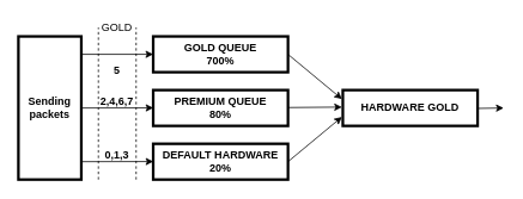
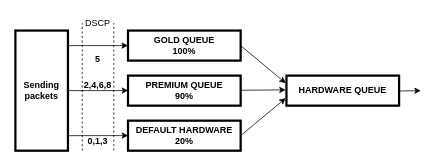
- <mxCell id="17" value="GOLD" style="text;html=1;strokeColor=none;fillColor=none;align=center;verticalAlign=middle;whiteSpace=wrap;rounded=0;fontSize=12;" parent="1" vertex="1"><mxGeometry x="110" y="20" width="40" height="20" as="geometry" /></mxCell>
+ <mxCell id="17" value="DSCP" style="text;html=1;strokeColor=none;fillColor=none;align=center;verticalAlign=middle;whiteSpace=wrap;rounded=0;fontSize=12;" parent="1" vertex="1"><mxGeometry x="110" y="20" width="40" height="20" as="geometry" /></mxCell>
- <mxCell id="2" value="&lt;div style=&quot;font-size: 12px;&quot;&gt;GOLD QUEUE&lt;/div&gt;&lt;div style=&quot;font-size: 12px;&quot;&gt;700%&lt;/div&gt;" style="text;html=1;strokeColor=#000000;fillColor=none;align=center;verticalAlign=middle;whiteSpace=wrap;rounded=0;fontSize=12;fontStyle=1;strokeWidth=3;" parent="1" vertex="1"><mxGeometry x="170" y="40" width="150" height="40" as="geometry" /></mxCell>
+ <mxCell id="2" value="&lt;div style=&quot;font-size: 12px;&quot;&gt;GOLD QUEUE&lt;/div&gt;&lt;div style=&quot;font-size: 12px;&quot;&gt;100%&lt;/div&gt;" style="text;html=1;strokeColor=#000000;fillColor=none;align=center;verticalAlign=middle;whiteSpace=wrap;rounded=0;fontSize=12;fontStyle=1;strokeWidth=3;" parent="1" vertex="1"><mxGeometry x="170" y="40" width="150" height="40" as="geometry" /></mxCell>
- <mxCell id="13" value="2,4,6,7" style="text;html=1;strokeColor=none;fillColor=none;align=center;verticalAlign=middle;whiteSpace=wrap;rounded=0;fontStyle=1" parent="1" vertex="1"><mxGeometry x="110" y="103" width="40" height="20" as="geometry" /></mxCell>
+ <mxCell id="13" value="2,4,6,8" style="text;html=1;strokeColor=none;fillColor=none;align=center;verticalAlign=middle;whiteSpace=wrap;rounded=0;fontStyle=1" parent="1" vertex="1"><mxGeometry x="110" y="103" width="40" height="20" as="geometry" /></mxCell>
- <mxCell id="3" value="&lt;div style=&quot;font-size: 12px;&quot;&gt;PREMIUM QUEUE&lt;/div&gt;&lt;div style=&quot;font-size: 12px;&quot;&gt;80%&lt;/div&gt;" style="text;html=1;strokeColor=#000000;fillColor=none;align=center;verticalAlign=middle;whiteSpace=wrap;rounded=0;fontStyle=1;fontSize=12;strokeWidth=3;" parent="1" vertex="1"><mxGeometry x="170" y="100" width="150" height="40" as="geometry" /></mxCell>
+ <mxCell id="3" value="&lt;div style=&quot;font-size: 12px;&quot;&gt;PREMIUM QUEUE&lt;/div&gt;&lt;div style=&quot;font-size: 12px;&quot;&gt;90%&lt;/div&gt;" style="text;html=1;strokeColor=#000000;fillColor=none;align=center;verticalAlign=middle;whiteSpace=wrap;rounded=0;fontStyle=1;fontSize=12;strokeWidth=3;" parent="1" vertex="1"><mxGeometry x="170" y="100" width="150" height="40" as="geometry" /></mxCell>
- <mxCell id="8" value="HARDWARE GOLD" style="text;html=1;strokeColor=#000000;fillColor=none;align=center;verticalAlign=middle;whiteSpace=wrap;rounded=0;fontStyle=1;fontSize=12;strokeWidth=3;" parent="1" vertex="1"><mxGeometry x="381" y="100" width="150" height="40" as="geometry" /></mxCell>
+ <mxCell id="8" value="HARDWARE QUEUE" style="text;html=1;strokeColor=#000000;fillColor=none;align=center;verticalAlign=middle;whiteSpace=wrap;rounded=0;fontStyle=1;fontSize=12;strokeWidth=3;" parent="1" vertex="1"><mxGeometry x="381" y="100" width="150" height="40" as="geometry" /></mxCell>
- <mxCell id="14" value="0,1,3" style="text;html=1;strokeColor=none;fillColor=none;align=center;verticalAlign=middle;whiteSpace=wrap;rounded=0;fontStyle=1" parent="1" vertex="1"><mxGeometry x="110" y="163" width="40" height="20" as="geometry" /></mxCell>
+ <mxCell id="14" value="0,1,3" style="text;html=1;strokeColor=none;fillColor=none;align=center;verticalAlign=middle;whiteSpace=wrap;rounded=0;fontStyle=1" parent="1" vertex="1"><mxGeometry x="110" y="178" width="40" height="20" as="geometry" /></mxCell>
